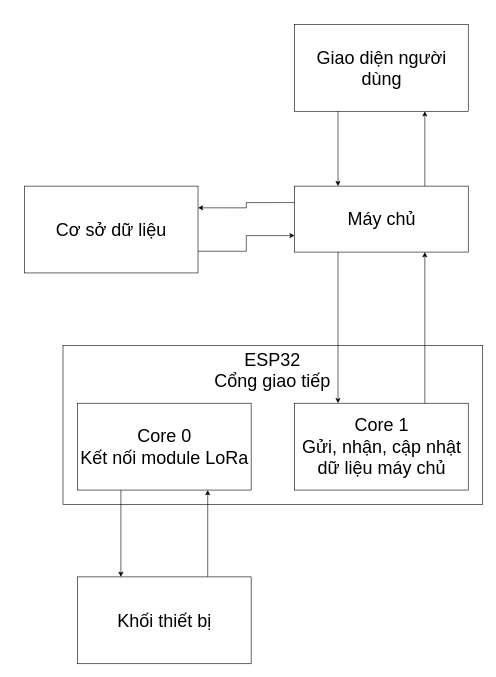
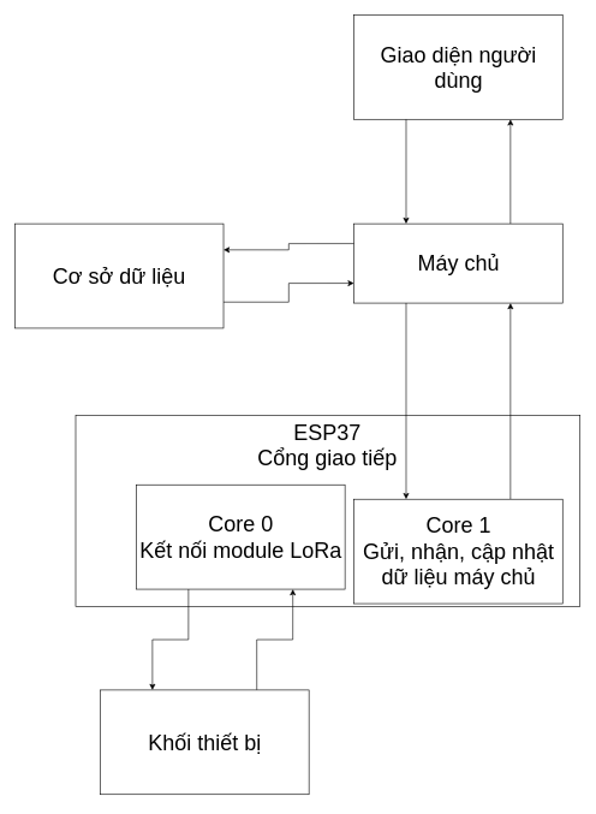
- <mxCell id="3" value="Giao diện người dùng" style="rounded=0;whiteSpace=wrap;html=1;fontSize=30;" vertex="1" parent="2"><mxGeometry x="470.664" y="20" width="289.639" height="144.821" as="geometry" /></mxCell>
+ <mxCell id="3" value="Giao diện người dùng" style="rounded=0;whiteSpace=wrap;html=1;fontSize=30;" vertex="1" parent="2"><mxGeometry x="470.664" width="289.639" height="144.821" as="geometry" /></mxCell>
- <mxCell id="9" value="Cơ sở dữ liệu" style="rounded=0;whiteSpace=wrap;html=1;fontSize=30;" vertex="1" parent="2"><mxGeometry x="20" y="289.643" width="289.639" height="144.821" as="geometry" /></mxCell>
+ <mxCell id="9" value="Cơ sở dữ liệu" style="rounded=0;whiteSpace=wrap;html=1;fontSize=30;" vertex="1" parent="2"><mxGeometry y="289.643" width="289.639" height="144.821" as="geometry" /></mxCell>
- <mxCell id="8" value="ESP32&lt;br style=&quot;font-size: 30px;&quot;&gt;Cổng giao tiếp" style="rounded=0;whiteSpace=wrap;html=1;verticalAlign=top;fontSize=30;" vertex="1" parent="2"><mxGeometry x="84.478" y="555.148" width="699.962" height="265.506" as="geometry" /></mxCell>
+ <mxCell id="8" value="ESP37&lt;br style=&quot;font-size: 30px;&quot;&gt;Cổng giao tiếp" style="rounded=0;whiteSpace=wrap;html=1;verticalAlign=top;fontSize=30;" vertex="1" parent="2"><mxGeometry x="84.478" y="555.148" width="699.962" height="265.506" as="geometry" /></mxCell>
- <mxCell id="11" value="Core 0&lt;br style=&quot;font-size: 30px;&quot;&gt;Kết nối module LoRa" style="rounded=0;whiteSpace=wrap;html=1;fontSize=30;" vertex="1" parent="2"><mxGeometry x="108.615" y="651.696" width="289.639" height="144.821" as="geometry" /></mxCell>
+ <mxCell id="11" value="Core 0&lt;br style=&quot;font-size: 30px;&quot;&gt;Kết nối module LoRa" style="rounded=0;whiteSpace=wrap;html=1;fontSize=30;" vertex="1" parent="2"><mxGeometry x="168.615" y="651.696" width="289.639" height="144.821" as="geometry" /></mxCell>
- <mxCell id="13" value="Core 1&lt;br style=&quot;font-size: 30px;&quot;&gt;Gửi, nhận, cập nhật dữ liệu máy chủ" style="rounded=0;whiteSpace=wrap;html=1;fontSize=30;" vertex="1" parent="2"><mxGeometry x="470.664" y="651.696" width="289.639" height="144.821" as="geometry" /></mxCell>
+ <mxCell id="13" value="Core 1&lt;br style=&quot;font-size: 30px;&quot;&gt;Gửi, nhận, cập nhật dữ liệu máy chủ" style="rounded=0;whiteSpace=wrap;html=1;fontSize=30;" vertex="1" parent="2"><mxGeometry x="470.664" y="671.696" width="289.639" height="144.821" as="geometry" /></mxCell>
- <mxCell id="16" value="Khối thiết bị" style="rounded=0;whiteSpace=wrap;html=1;fontSize=30;" vertex="1" parent="2"><mxGeometry x="108.615" y="941.339" width="289.639" height="144.821" as="geometry" /></mxCell>
+ <mxCell id="16" value="Khối thiết bị" style="rounded=0;whiteSpace=wrap;html=1;fontSize=30;" vertex="1" parent="2"><mxGeometry x="118.615" y="936.339" width="289.639" height="144.821" as="geometry" /></mxCell>
